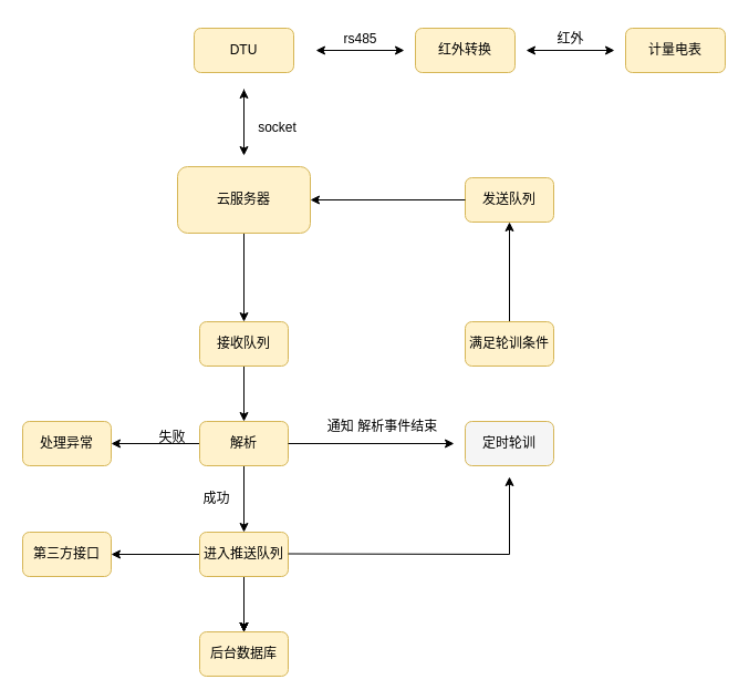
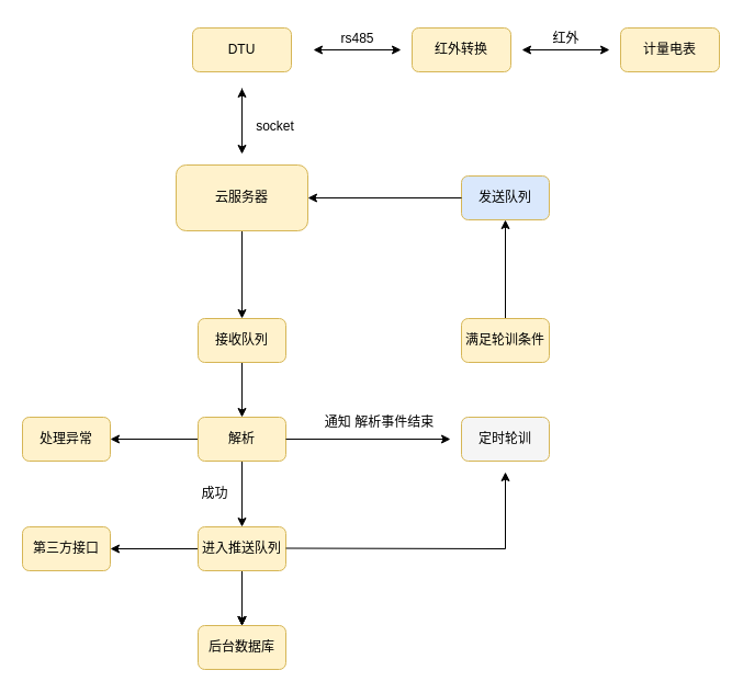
- <mxCell id="36" value="发送队列" style="rounded=1;whiteSpace=wrap;html=1;fillColor=#fff2cc;strokeColor=#d6b656;" vertex="1" parent="1"><mxGeometry x="420" y="160" width="80" height="40" as="geometry" /></mxCell>
+ <mxCell id="36" value="发送队列" style="rounded=1;whiteSpace=wrap;html=1;fillColor=#dae8fc;strokeColor=#d6b656;" vertex="1" parent="1"><mxGeometry x="420" y="160" width="80" height="40" as="geometry" /></mxCell>
- <mxCell id="39" value="失败" style="text;html=1;align=center;verticalAlign=middle;resizable=0;points=[];autosize=1;strokeColor=none;fillColor=none;" vertex="1" parent="1"><mxGeometry x="130" y="380" width="50" height="30" as="geometry" /></mxCell>
